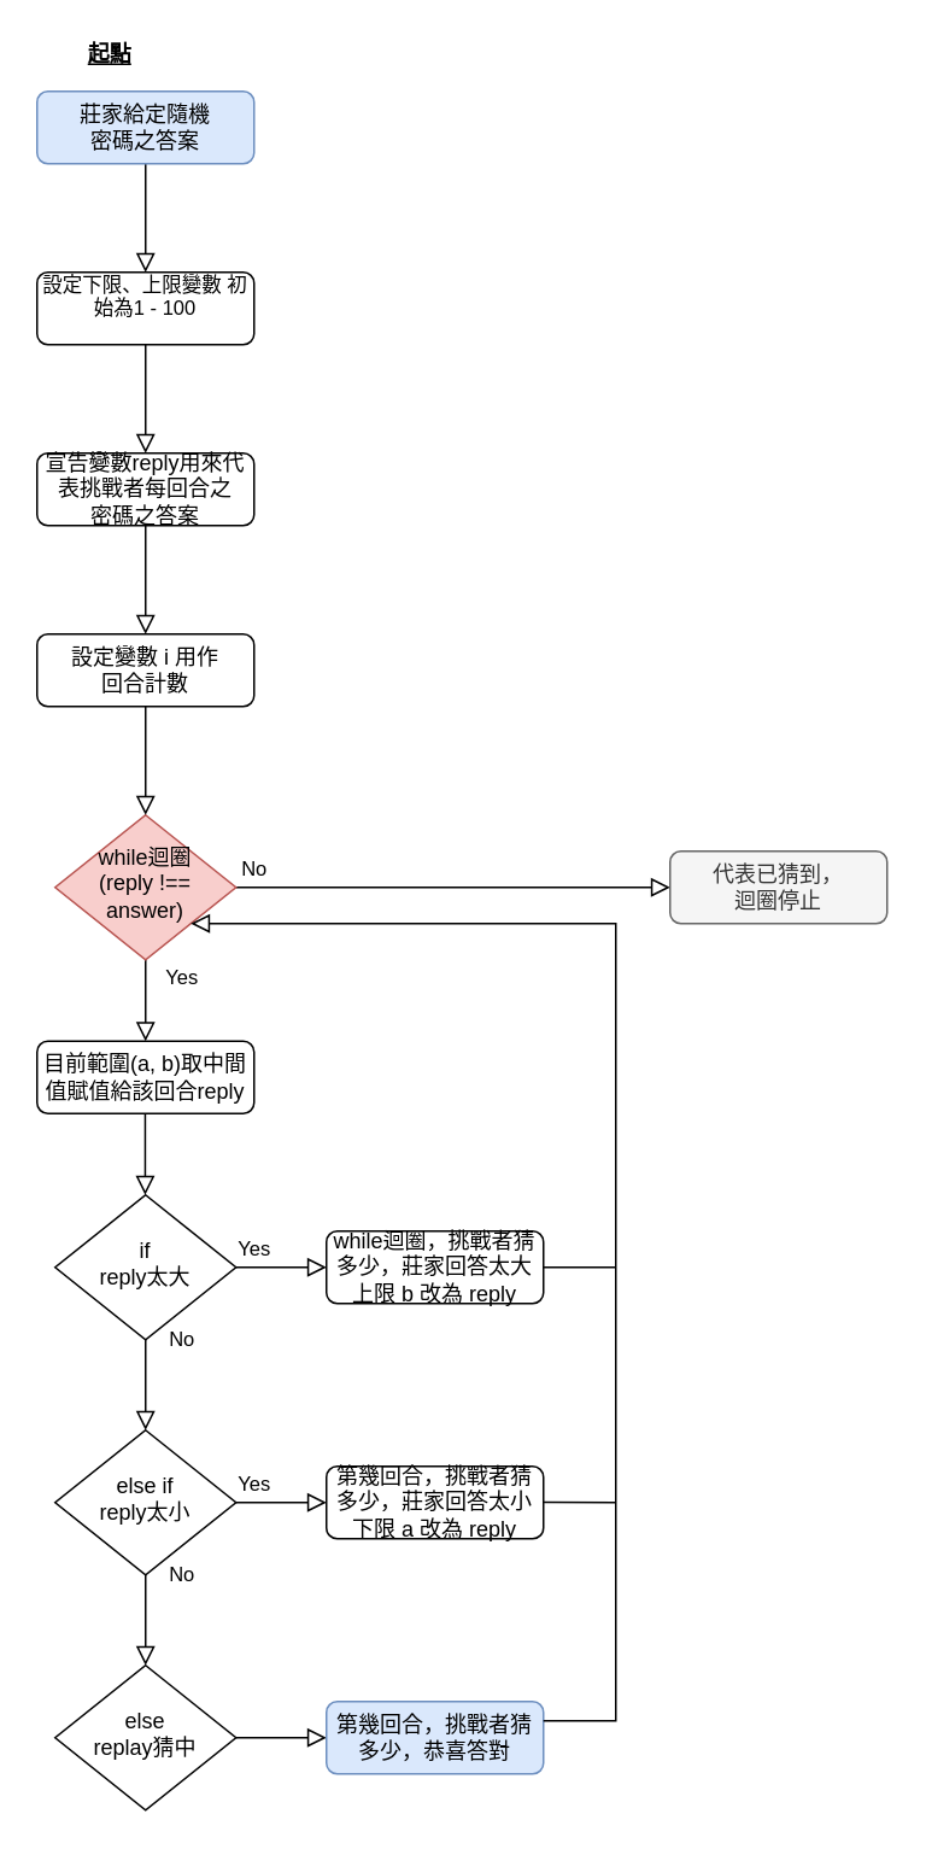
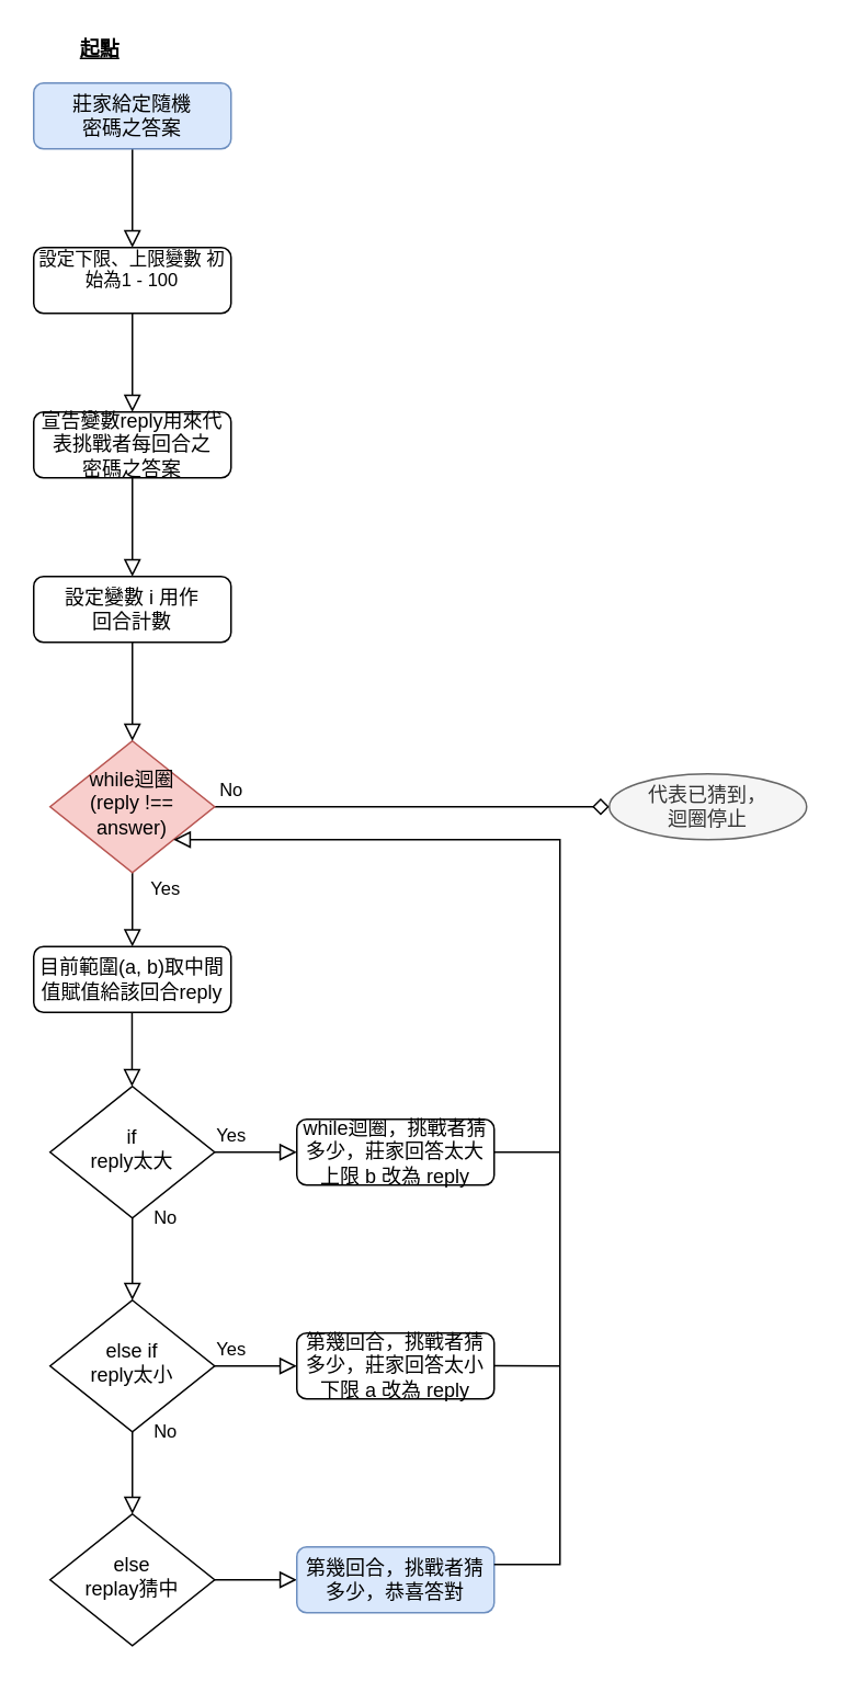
- <mxCell id="5" value="No" style="edgeStyle=orthogonalEdgeStyle;rounded=0;html=1;jettySize=auto;orthogonalLoop=1;fontSize=11;endArrow=block;endFill=0;endSize=8;strokeWidth=1;shadow=0;labelBackgroundColor=none;entryX=0;entryY=0.5;entryDx=0;entryDy=0;" parent="1" source="6" target="27" edge="1"><mxGeometry x="-0.917" y="10" relative="1" as="geometry"><mxPoint as="offset" /><mxPoint x="260" y="490" as="targetPoint" /></mxGeometry></mxCell>
+ <mxCell id="5" value="No" style="edgeStyle=orthogonalEdgeStyle;rounded=0;html=1;jettySize=auto;orthogonalLoop=1;fontSize=11;endArrow=diamond;endFill=0;endSize=8;strokeWidth=1;shadow=0;labelBackgroundColor=none;entryX=0;entryY=0.5;entryDx=0;entryDy=0;" parent="1" source="6" target="27" edge="1"><mxGeometry x="-0.917" y="10" relative="1" as="geometry"><mxPoint as="offset" /><mxPoint x="260" y="490" as="targetPoint" /></mxGeometry></mxCell>
- <mxCell id="27" value="代表已猜到，&lt;br&gt;迴圈停止" style="rounded=1;whiteSpace=wrap;html=1;fontSize=12;glass=0;strokeWidth=1;shadow=0;fillColor=#f5f5f5;strokeColor=#666666;fontColor=#333333;" vertex="1" parent="1"><mxGeometry x="370" y="470" width="120" height="40" as="geometry" /></mxCell>
+ <mxCell id="27" value="代表已猜到，&lt;br&gt;迴圈停止" style="ellipse;whiteSpace=wrap;html=1;fontSize=12;glass=0;strokeWidth=1;shadow=0;fillColor=#f5f5f5;strokeColor=#666666;fontColor=#333333;" vertex="1" parent="1"><mxGeometry x="370" y="470" width="120" height="40" as="geometry" /></mxCell>
